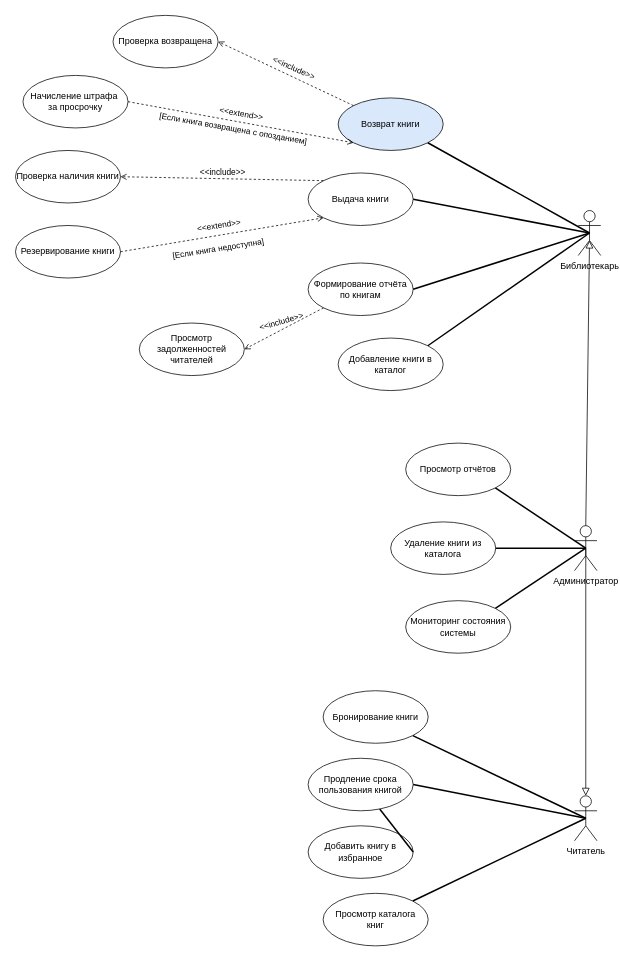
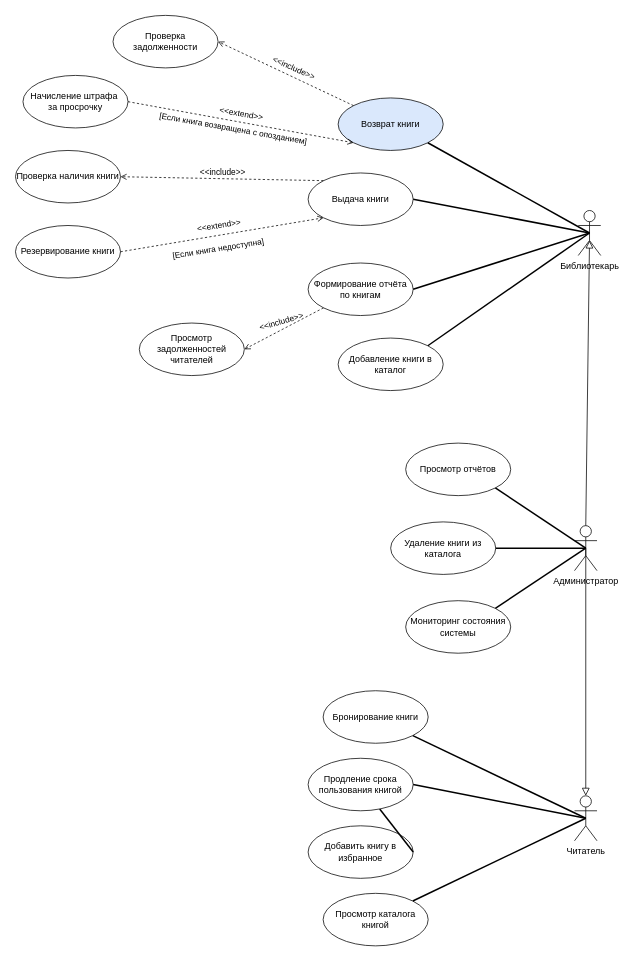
- <mxCell id="10" value="Проверка возвращена" style="ellipse;whiteSpace=wrap;html=1;" vertex="1" parent="1"><mxGeometry x="150" y="20" width="140" height="70" as="geometry" /></mxCell>
+ <mxCell id="10" value="Проверка задолженности" style="ellipse;whiteSpace=wrap;html=1;" vertex="1" parent="1"><mxGeometry x="150" y="20" width="140" height="70" as="geometry" /></mxCell>
- <mxCell id="5" value="Просмотр каталога&lt;div&gt;книг&lt;/div&gt;" style="ellipse;whiteSpace=wrap;html=1;" vertex="1" parent="1"><mxGeometry x="430" y="1190" width="140" height="70" as="geometry" /></mxCell>
+ <mxCell id="5" value="Просмотр каталога&lt;div&gt;книгой&lt;/div&gt;" style="ellipse;whiteSpace=wrap;html=1;" vertex="1" parent="1"><mxGeometry x="430" y="1190" width="140" height="70" as="geometry" /></mxCell>
